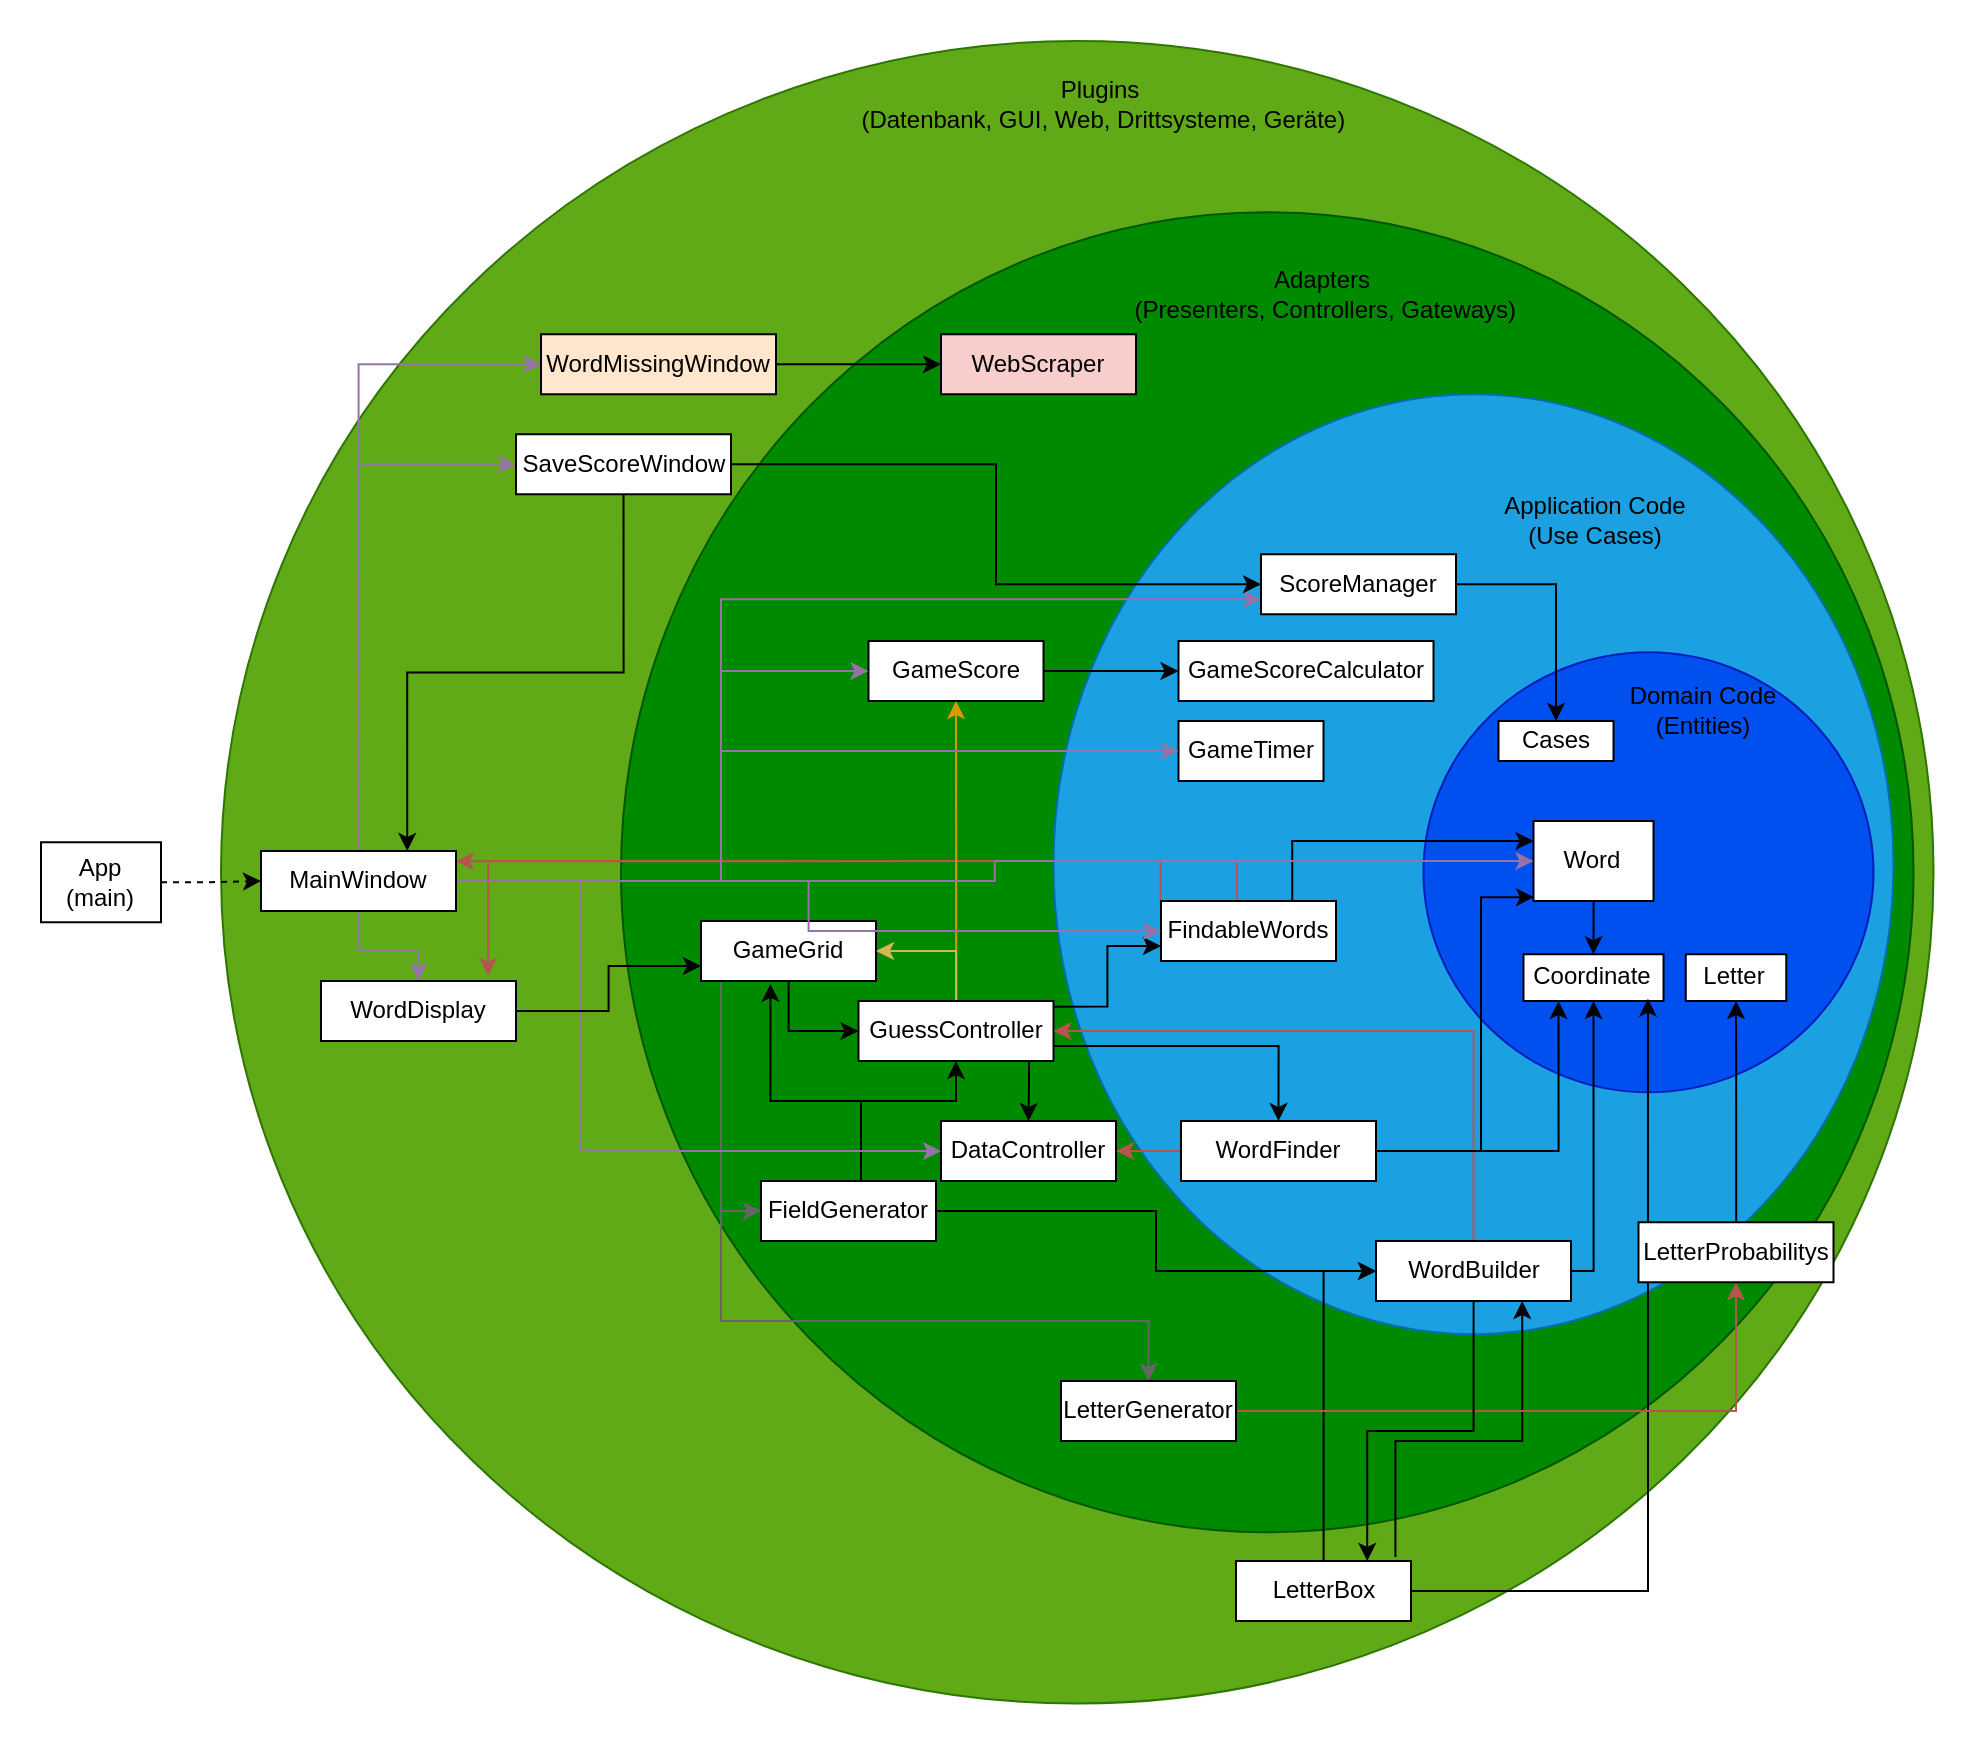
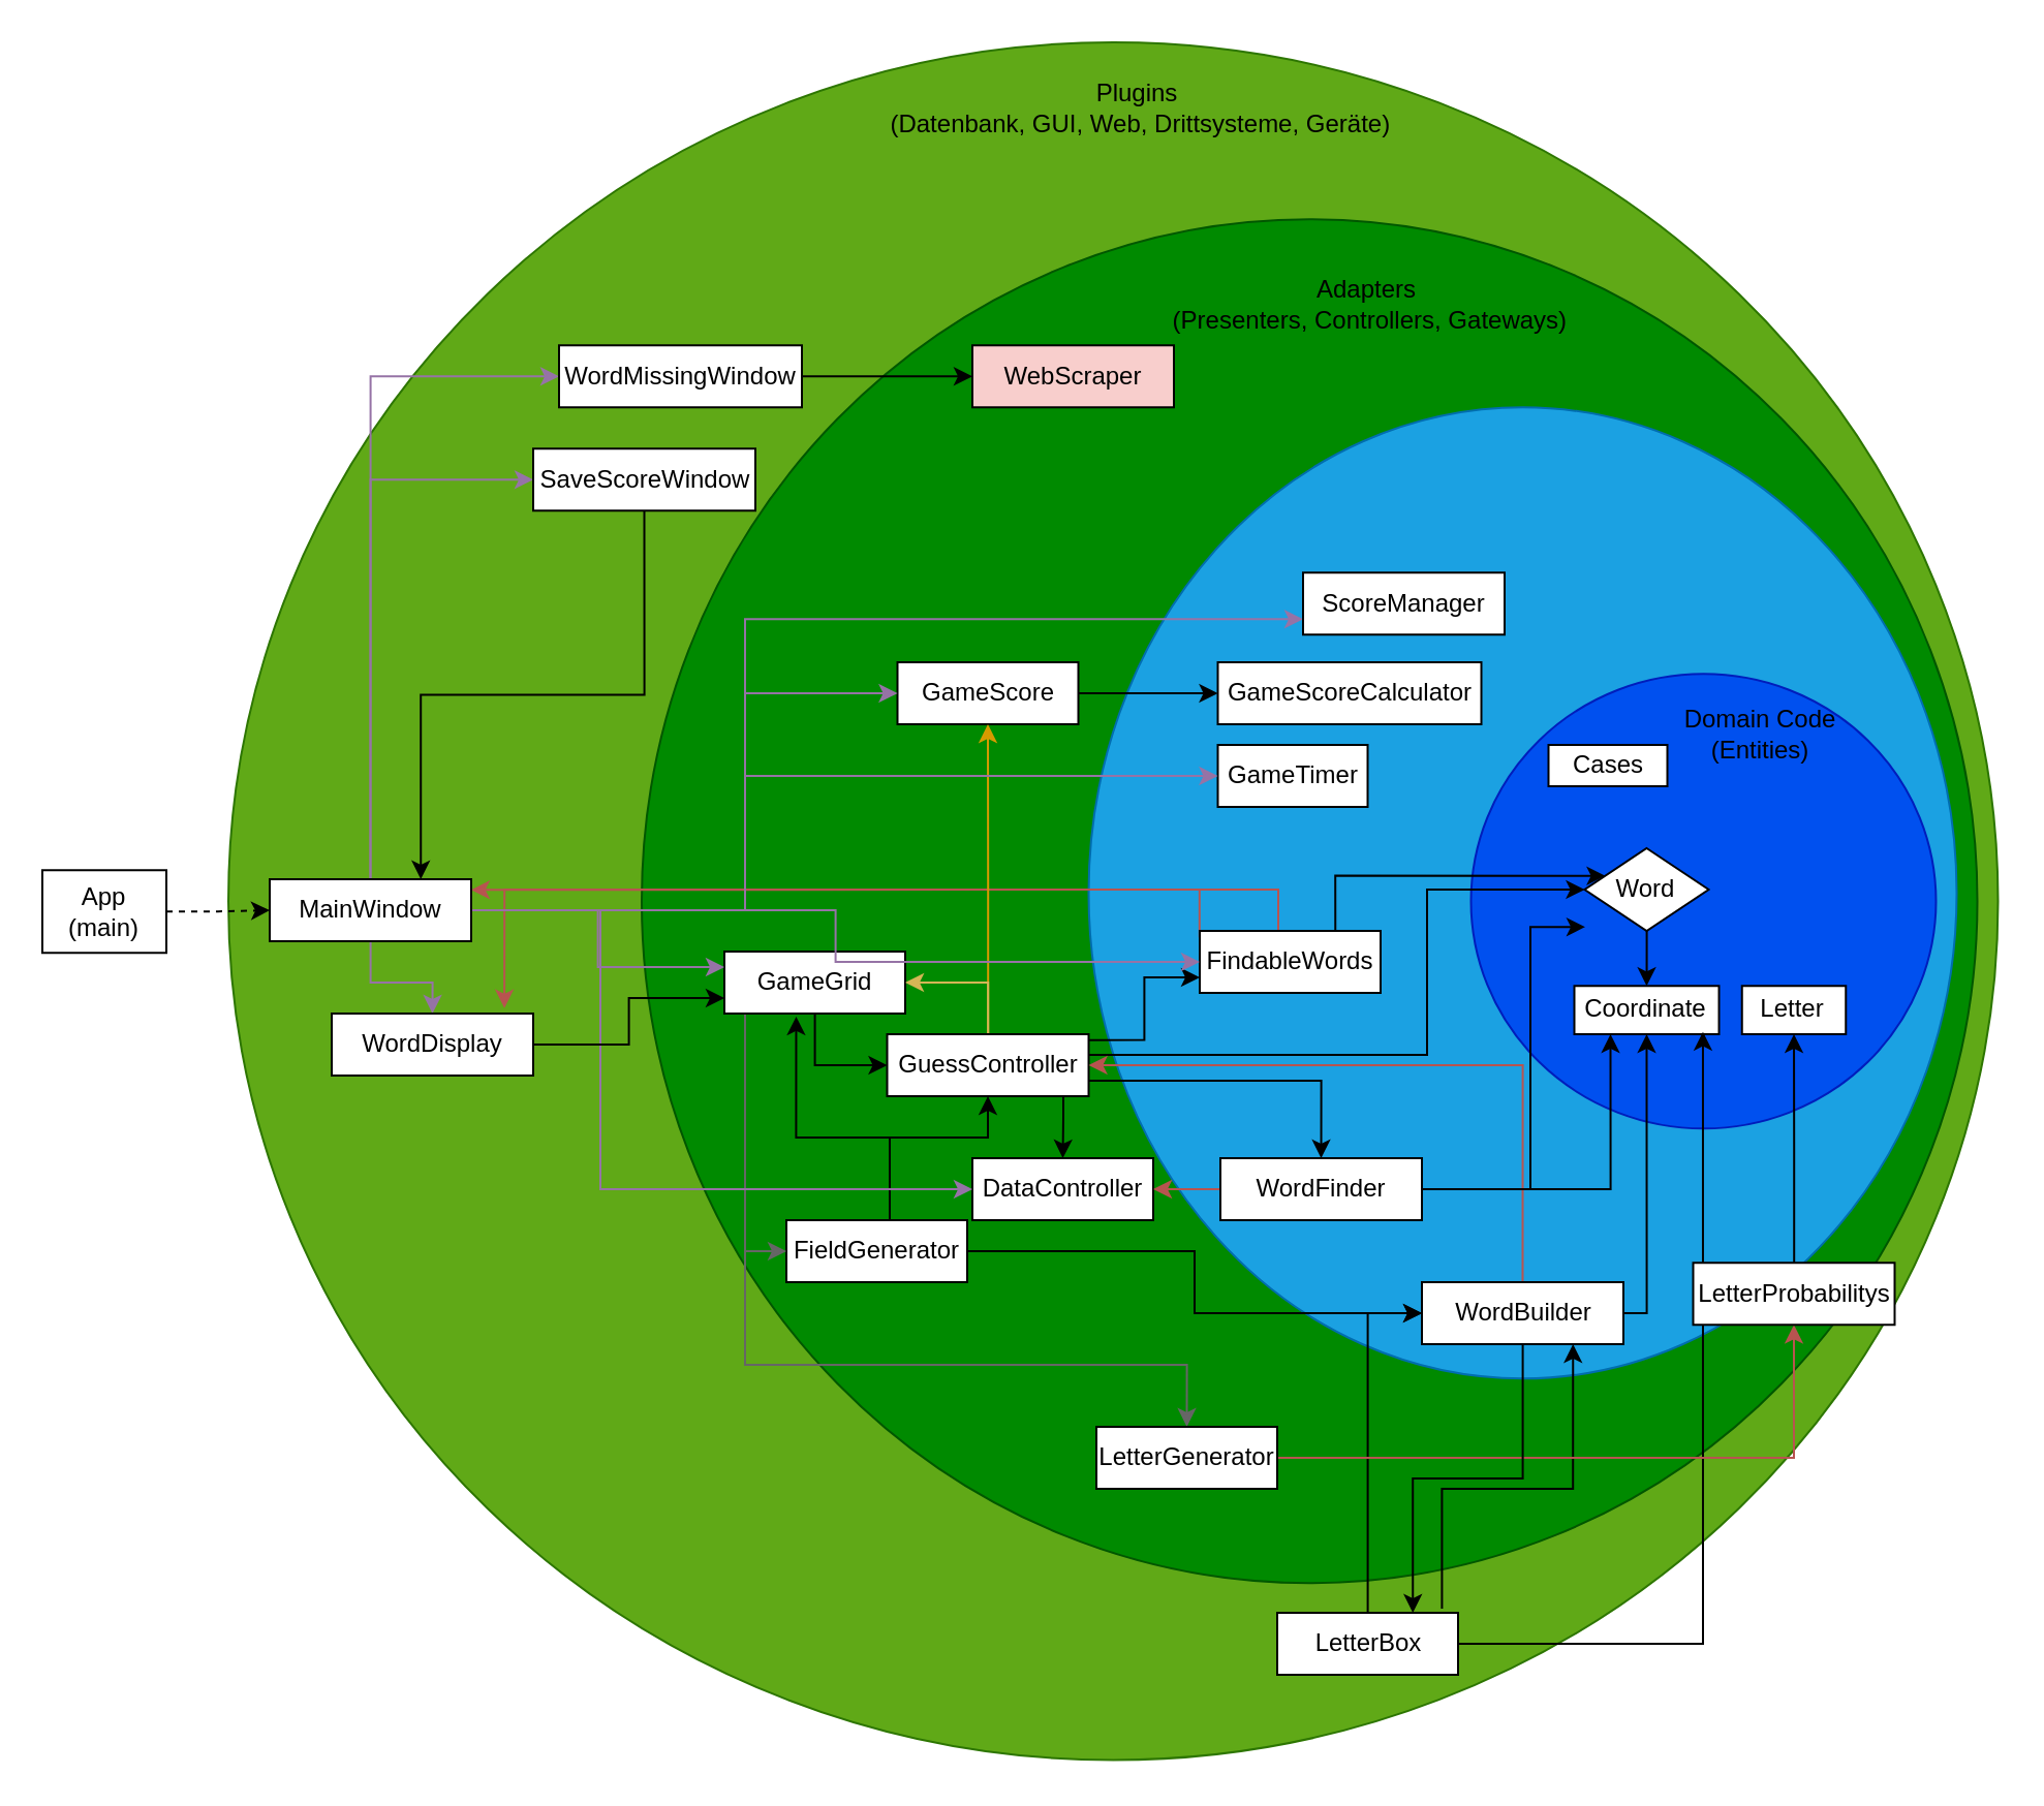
- <mxCell id="73" value="WordMissingWindow" style="rounded=0;whiteSpace=wrap;html=1;fillColor=#ffe6cc;" parent="1" vertex="1"><mxGeometry x="270" y="166.63" width="117.5" height="30" as="geometry" /></mxCell>
+ <mxCell id="73" value="WordMissingWindow" style="rounded=0;whiteSpace=wrap;html=1;fillColor=#ffffff;" parent="1" vertex="1"><mxGeometry x="270" y="166.63" width="117.5" height="30" as="geometry" /></mxCell>
- <mxCell id="55" style="edgeStyle=orthogonalEdgeStyle;rounded=0;orthogonalLoop=1;jettySize=auto;html=1;entryX=0;entryY=0.5;entryDx=0;entryDy=0;" parent="1" source="57" target="60" edge="1"><mxGeometry relative="1" as="geometry" /></mxCell>
- <mxCell id="8" value="Application Code&lt;br&gt;(Use Cases)" style="text;html=1;strokeColor=none;fillColor=none;align=center;verticalAlign=middle;whiteSpace=wrap;rounded=0;" parent="1" vertex="1"><mxGeometry x="716.25" y="246.63" width="162.5" height="27.5" as="geometry" /></mxCell>
- <mxCell id="59" style="edgeStyle=orthogonalEdgeStyle;rounded=0;orthogonalLoop=1;jettySize=auto;html=1;entryX=0.5;entryY=0;entryDx=0;entryDy=0;" parent="1" source="60" target="58" edge="1"><mxGeometry relative="1" as="geometry" /></mxCell>
- <mxCell id="10" value="Word" style="rounded=0;whiteSpace=wrap;html=1;fillColor=#ffffff;" parent="1" vertex="1"><mxGeometry x="766.25" y="410" width="60" height="40" as="geometry" /></mxCell>
+ <mxCell id="10" value="Word" style="rhombus;whiteSpace=wrap;html=1;fillColor=#ffffff;" parent="1" vertex="1"><mxGeometry x="766.25" y="410" width="60" height="40" as="geometry" /></mxCell>
- <mxCell id="45" style="edgeStyle=orthogonalEdgeStyle;rounded=0;orthogonalLoop=1;jettySize=auto;html=1;fillColor=#e1d5e7;strokeColor=#9673a6;" parent="1" source="54" target="10" edge="1"><mxGeometry relative="1" as="geometry" /></mxCell>
+ <mxCell id="45" style="edgeStyle=orthogonalEdgeStyle;rounded=0;orthogonalLoop=1;jettySize=auto;html=1;entryX=0;entryY=0.25;entryDx=0;entryDy=0;fillColor=#e1d5e7;strokeColor=#9673a6;" parent="1" source="54" target="26" edge="1"><mxGeometry relative="1" as="geometry" /></mxCell>
+ <mxCell id="35" style="edgeStyle=orthogonalEdgeStyle;rounded=0;orthogonalLoop=1;jettySize=auto;html=1;entryX=0;entryY=0.5;entryDx=0;entryDy=0;" parent="1" source="36" target="10" edge="1"><mxGeometry relative="1" as="geometry"><Array as="points"><mxPoint x="690" y="510" /><mxPoint x="690" y="430" /></Array></mxGeometry></mxCell>
